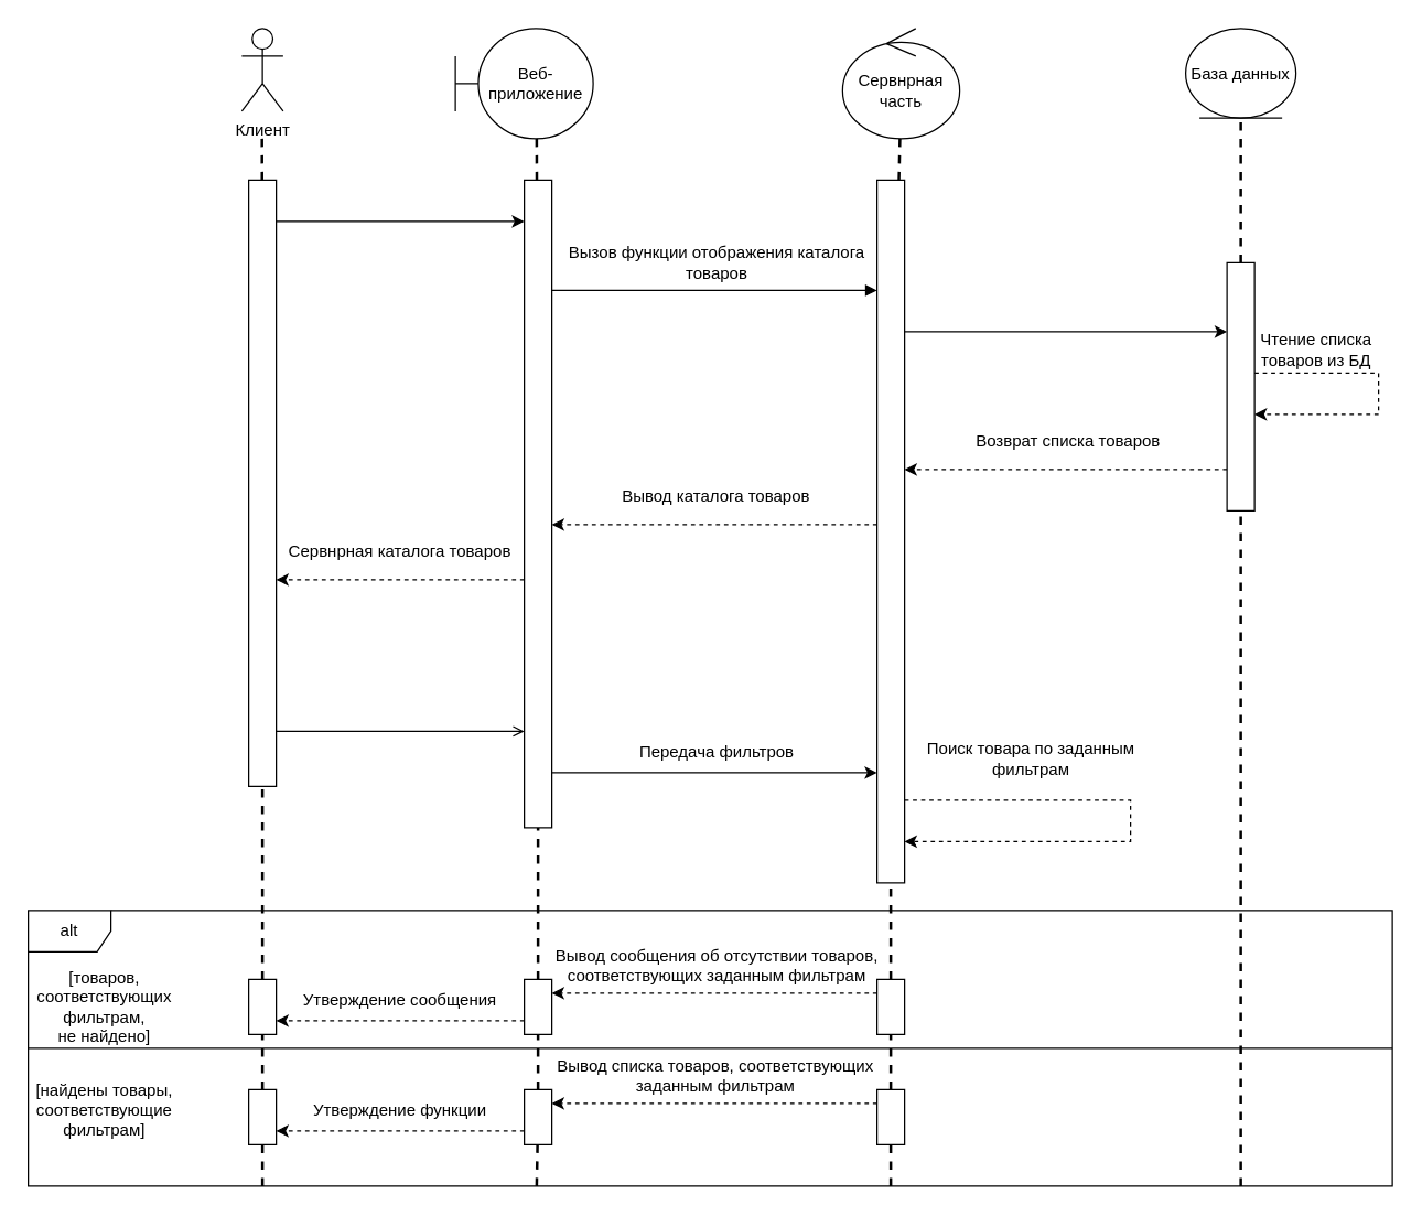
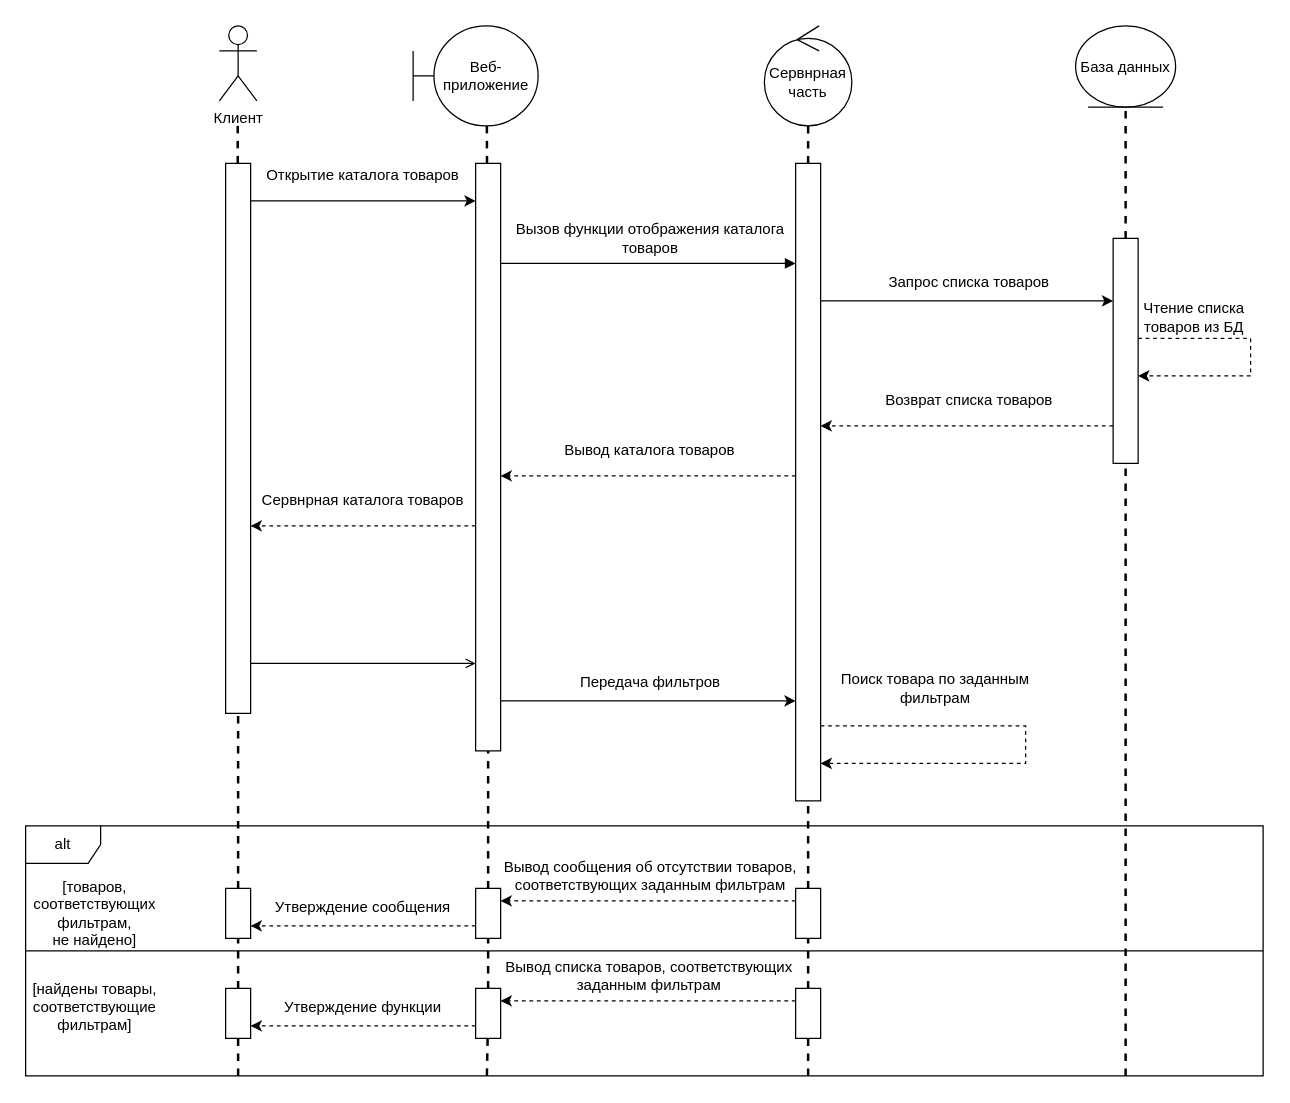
- <mxCell id="61" value="Сервнрная часть" style="ellipse;shape=umlControl;whiteSpace=wrap;html=1;" vertex="1" parent="1"><mxGeometry x="611" y="20" width="85" height="80" as="geometry" /></mxCell>
+ <mxCell id="61" value="Сервнрная часть" style="ellipse;shape=umlControl;whiteSpace=wrap;html=1;" vertex="1" parent="1"><mxGeometry x="611" width="70" height="80" as="geometry" y="20" /></mxCell>
+ <mxCell id="3" value="Открытие каталога товаров" style="text;html=1;strokeColor=none;fillColor=none;align=center;verticalAlign=middle;whiteSpace=wrap;rounded=0;" parent="1" vertex="1"><mxGeometry x="200" y="120" width="180" height="40" as="geometry" /></mxCell>
+ <mxCell id="4" value="Запрос списка товаров" style="text;html=1;strokeColor=none;fillColor=none;align=center;verticalAlign=middle;whiteSpace=wrap;rounded=0;" parent="1" vertex="1"><mxGeometry x="660" y="208.75" width="230" height="32.5" as="geometry" /></mxCell>
